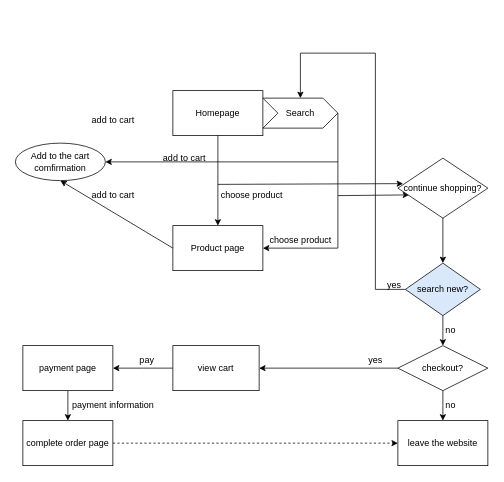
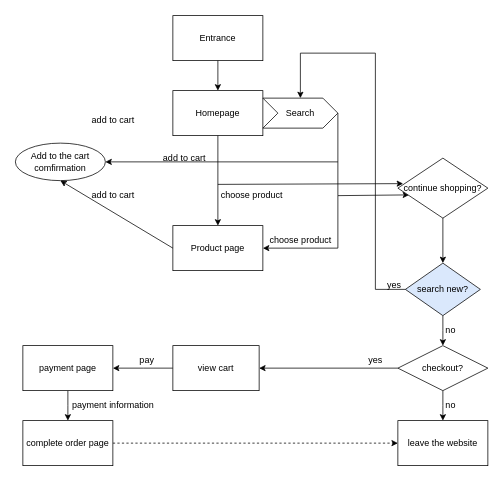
+ <mxCell id="2" value="Entrance" style="rounded=0;whiteSpace=wrap;html=1;" vertex="1" parent="1"><mxGeometry x="230" y="20" width="120" height="60" as="geometry" /></mxCell>
+ <mxCell id="3" value="" style="endArrow=classic;html=1;rounded=0;exitX=0.5;exitY=1;exitDx=0;exitDy=0;" edge="1" parent="1" source="2" target="4"><mxGeometry width="50" height="50" relative="1" as="geometry"><mxPoint x="260" y="300" as="sourcePoint" /><mxPoint x="210" y="140" as="targetPoint" /></mxGeometry></mxCell>
